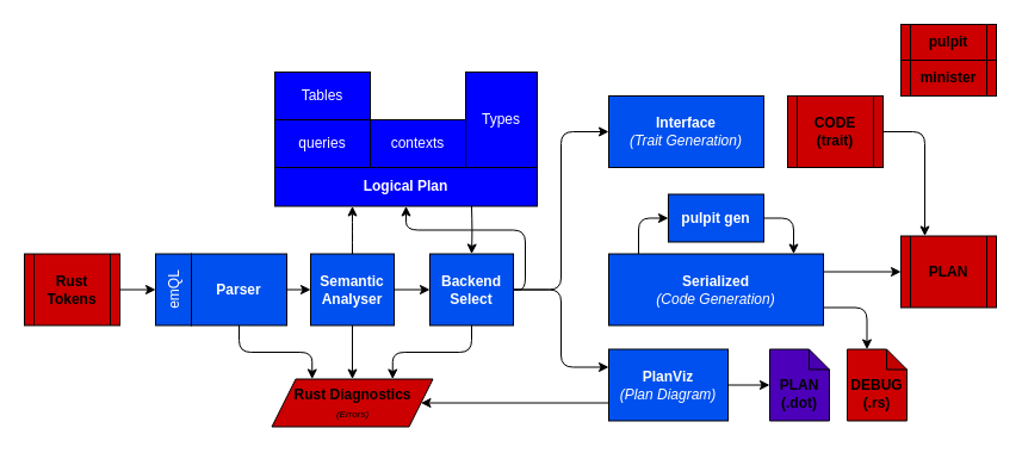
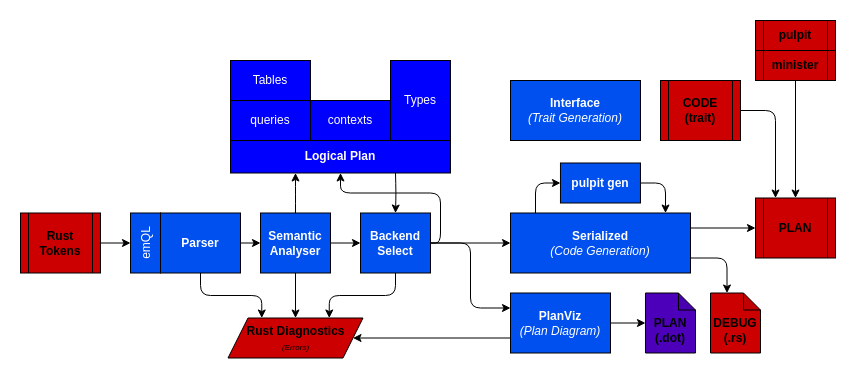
+ <mxCell id="28" style="edgeStyle=orthogonalEdgeStyle;html=1;exitX=0.5;exitY=1;exitDx=0;exitDy=0;entryX=0.5;entryY=0;entryDx=0;entryDy=0;" edge="1" parent="1" source="29" target="27"><mxGeometry relative="1" as="geometry" /></mxCell>
- <mxCell id="18" style="edgeStyle=orthogonalEdgeStyle;html=1;entryX=0;entryY=0.5;entryDx=0;entryDy=0;exitX=1;exitY=0.5;exitDx=0;exitDy=0;" edge="1" parent="1" source="22" target="35"><mxGeometry relative="1" as="geometry"><mxPoint x="440" y="242.5" as="sourcePoint" /><mxPoint x="502.5" y="70" as="targetPoint" /></mxGeometry></mxCell>
+ <mxCell id="18" style="edgeStyle=orthogonalEdgeStyle;html=1;exitX=1;exitY=0.5;exitDx=0;exitDy=0;" edge="1" parent="1" source="22" target="26"><mxGeometry relative="1" as="geometry"><mxPoint x="440" y="242.5" as="sourcePoint" /><mxPoint x="502.5" y="70" as="targetPoint" /></mxGeometry></mxCell>
